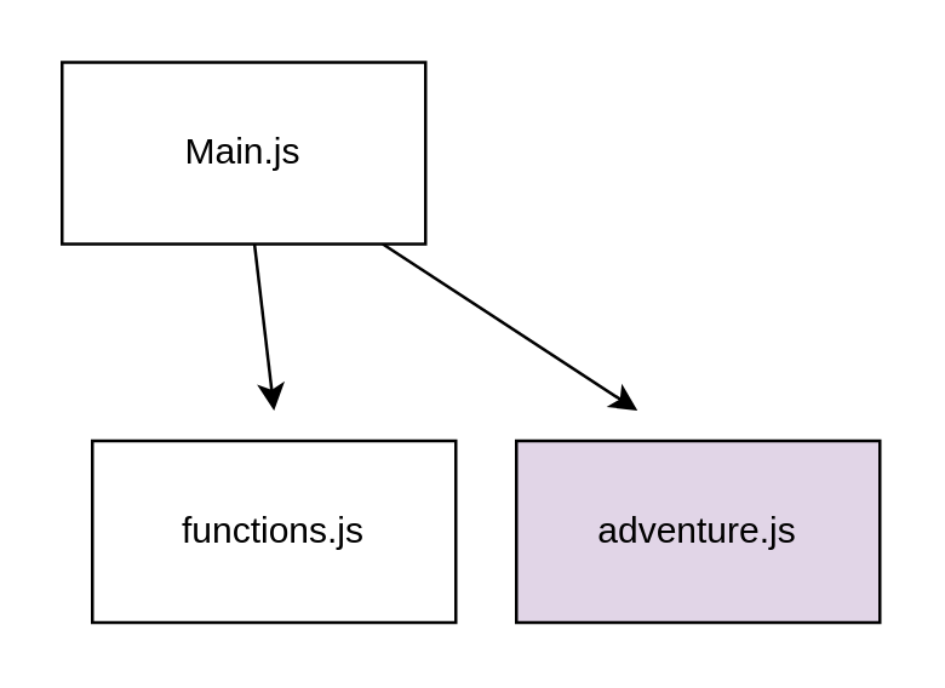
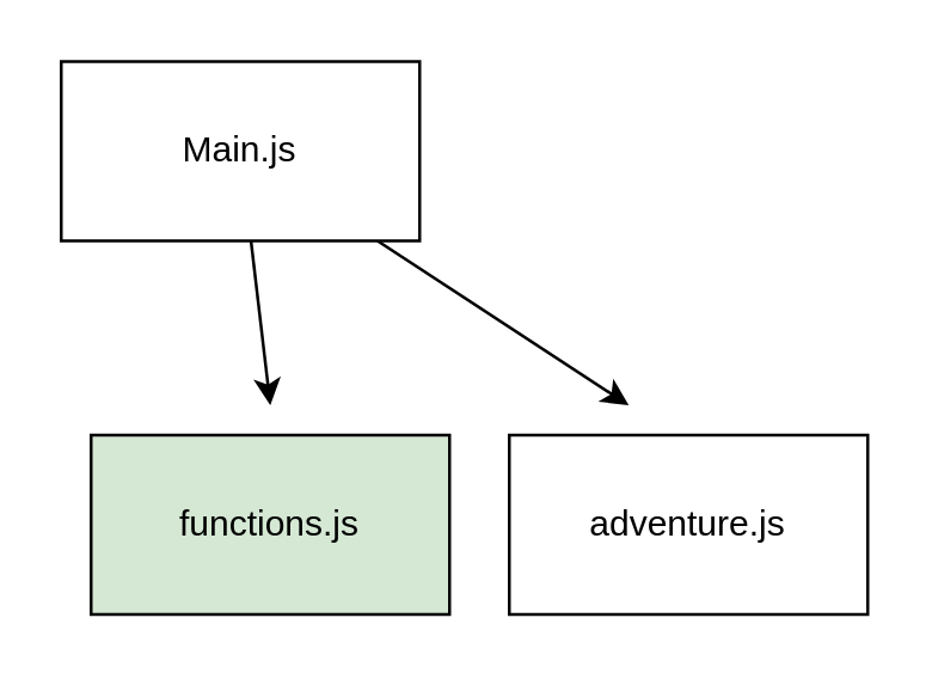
- <mxCell id="6" value="functions.js" style="whiteSpace=wrap;html=1;" vertex="1" parent="1"><mxGeometry x="30" y="145" width="120" height="60" as="geometry" /></mxCell>
+ <mxCell id="6" value="functions.js" style="whiteSpace=wrap;html=1;fillColor=#d5e8d4;" vertex="1" parent="1"><mxGeometry x="30" y="145" width="120" height="60" as="geometry" /></mxCell>
- <mxCell id="5" value="adventure.js&lt;br&gt;" style="whiteSpace=wrap;html=1;fillColor=#e1d5e7;" vertex="1" parent="1"><mxGeometry x="170" y="145" width="120" height="60" as="geometry" /></mxCell>
+ <mxCell id="5" value="adventure.js&lt;br&gt;" style="whiteSpace=wrap;html=1;" vertex="1" parent="1"><mxGeometry x="170" y="145" width="120" height="60" as="geometry" /></mxCell>
